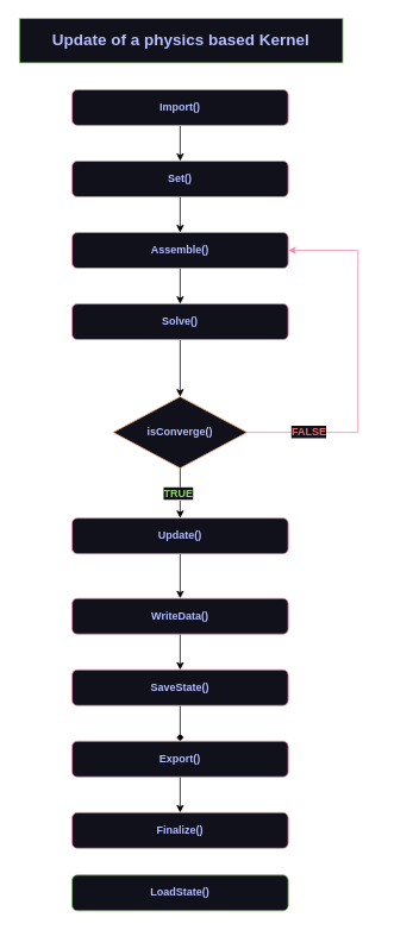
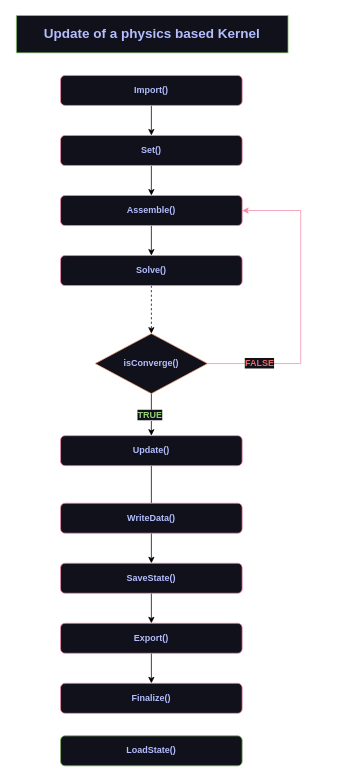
- <mxCell id="10" style="edgeStyle=orthogonalEdgeStyle;rounded=0;orthogonalLoop=1;jettySize=auto;html=1;exitX=0.5;exitY=1;exitDx=0;exitDy=0;entryX=0.5;entryY=0;entryDx=0;entryDy=0;" parent="1" source="11" target="26" edge="1"><mxGeometry relative="1" as="geometry" /></mxCell>
+ <mxCell id="10" style="edgeStyle=orthogonalEdgeStyle;rounded=0;orthogonalLoop=1;jettySize=auto;html=1;exitX=0.5;exitY=1;exitDx=0;exitDy=0;entryX=0.5;entryY=0;entryDx=0;entryDy=0;dashed=1;" parent="1" source="11" target="26" edge="1"><mxGeometry relative="1" as="geometry" /></mxCell>
- <mxCell id="12" style="edgeStyle=orthogonalEdgeStyle;rounded=0;orthogonalLoop=1;jettySize=auto;html=1;exitX=0.5;exitY=1;exitDx=0;exitDy=0;" parent="1" source="13" target="15" edge="1"><mxGeometry relative="1" as="geometry" /></mxCell>
+ <mxCell id="12" style="edgeStyle=orthogonalEdgeStyle;rounded=0;orthogonalLoop=1;jettySize=auto;html=1;exitX=0.5;exitY=1;exitDx=0;exitDy=0;endArrow=none;" parent="1" source="13" target="15" edge="1"><mxGeometry relative="1" as="geometry" /></mxCell>
- <mxCell id="16" style="edgeStyle=orthogonalEdgeStyle;rounded=0;orthogonalLoop=1;jettySize=auto;html=1;exitX=0.5;exitY=1;exitDx=0;exitDy=0;endArrow=diamond;" parent="1" source="17" target="19" edge="1"><mxGeometry relative="1" as="geometry" /></mxCell>
+ <mxCell id="16" style="edgeStyle=orthogonalEdgeStyle;rounded=0;orthogonalLoop=1;jettySize=auto;html=1;exitX=0.5;exitY=1;exitDx=0;exitDy=0;" parent="1" source="17" target="19" edge="1"><mxGeometry relative="1" as="geometry" /></mxCell>
